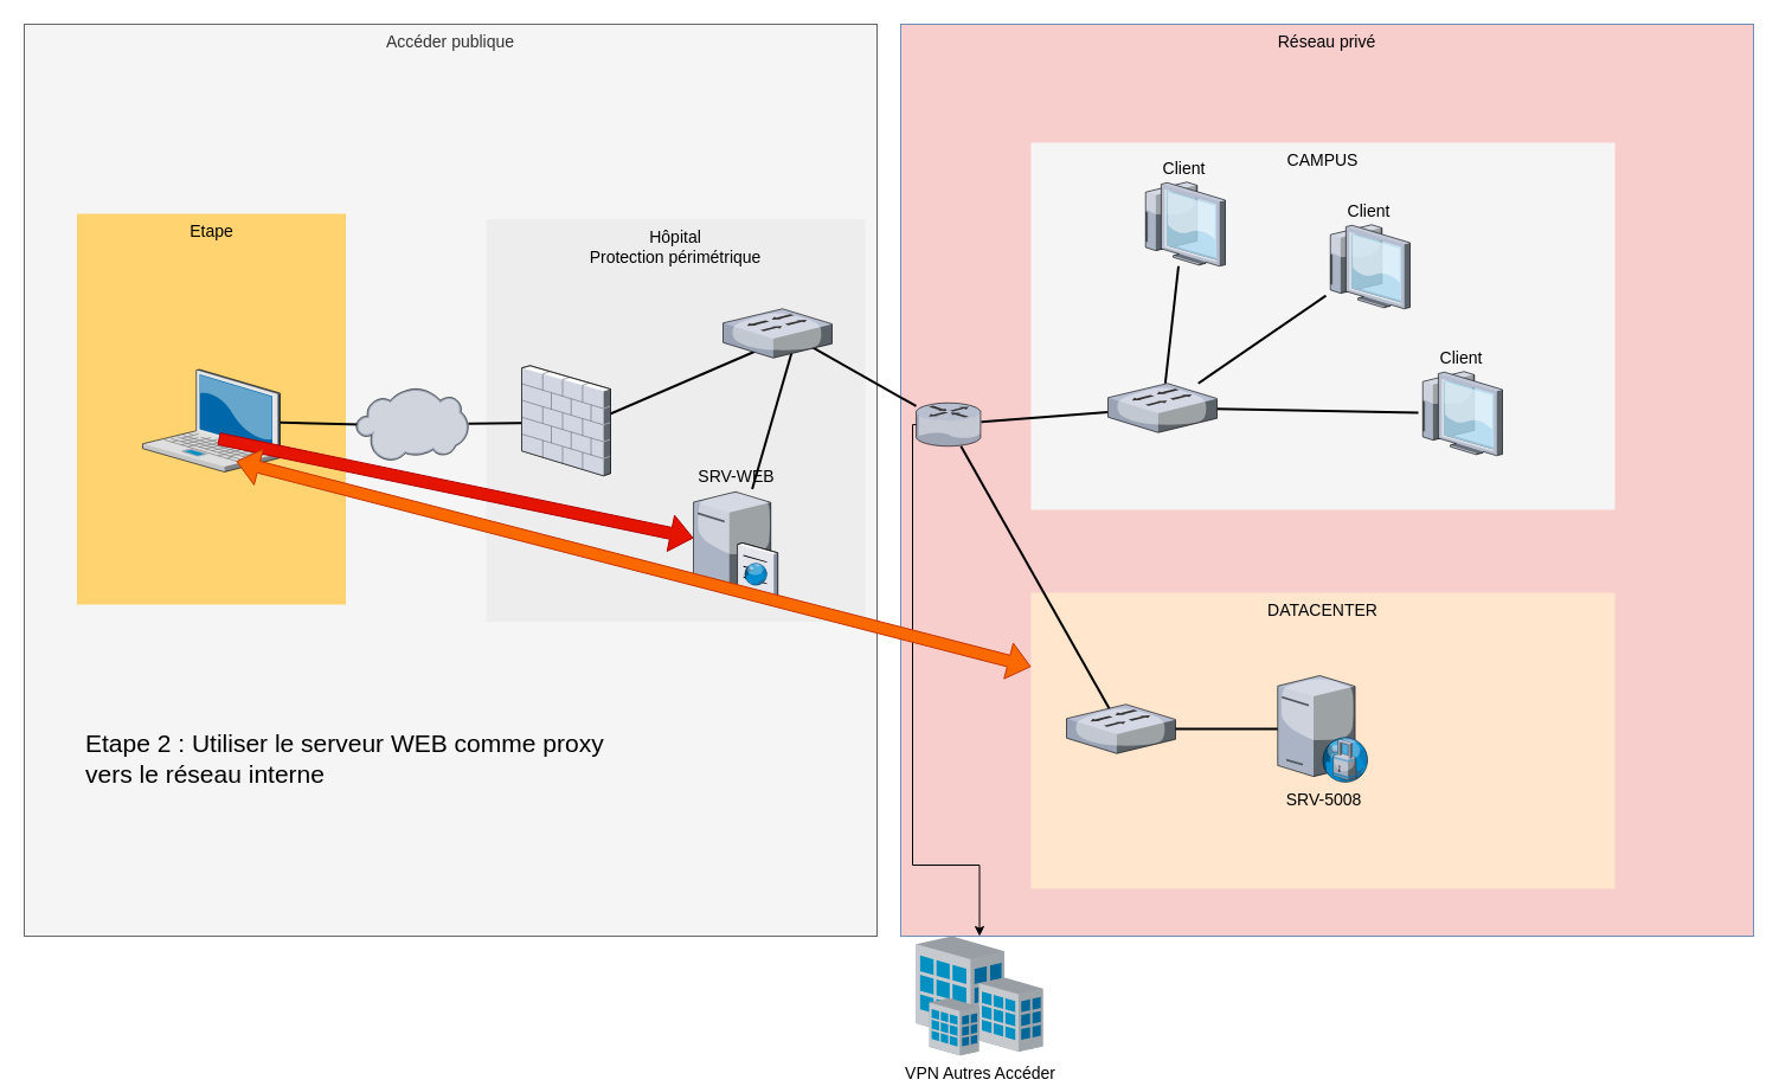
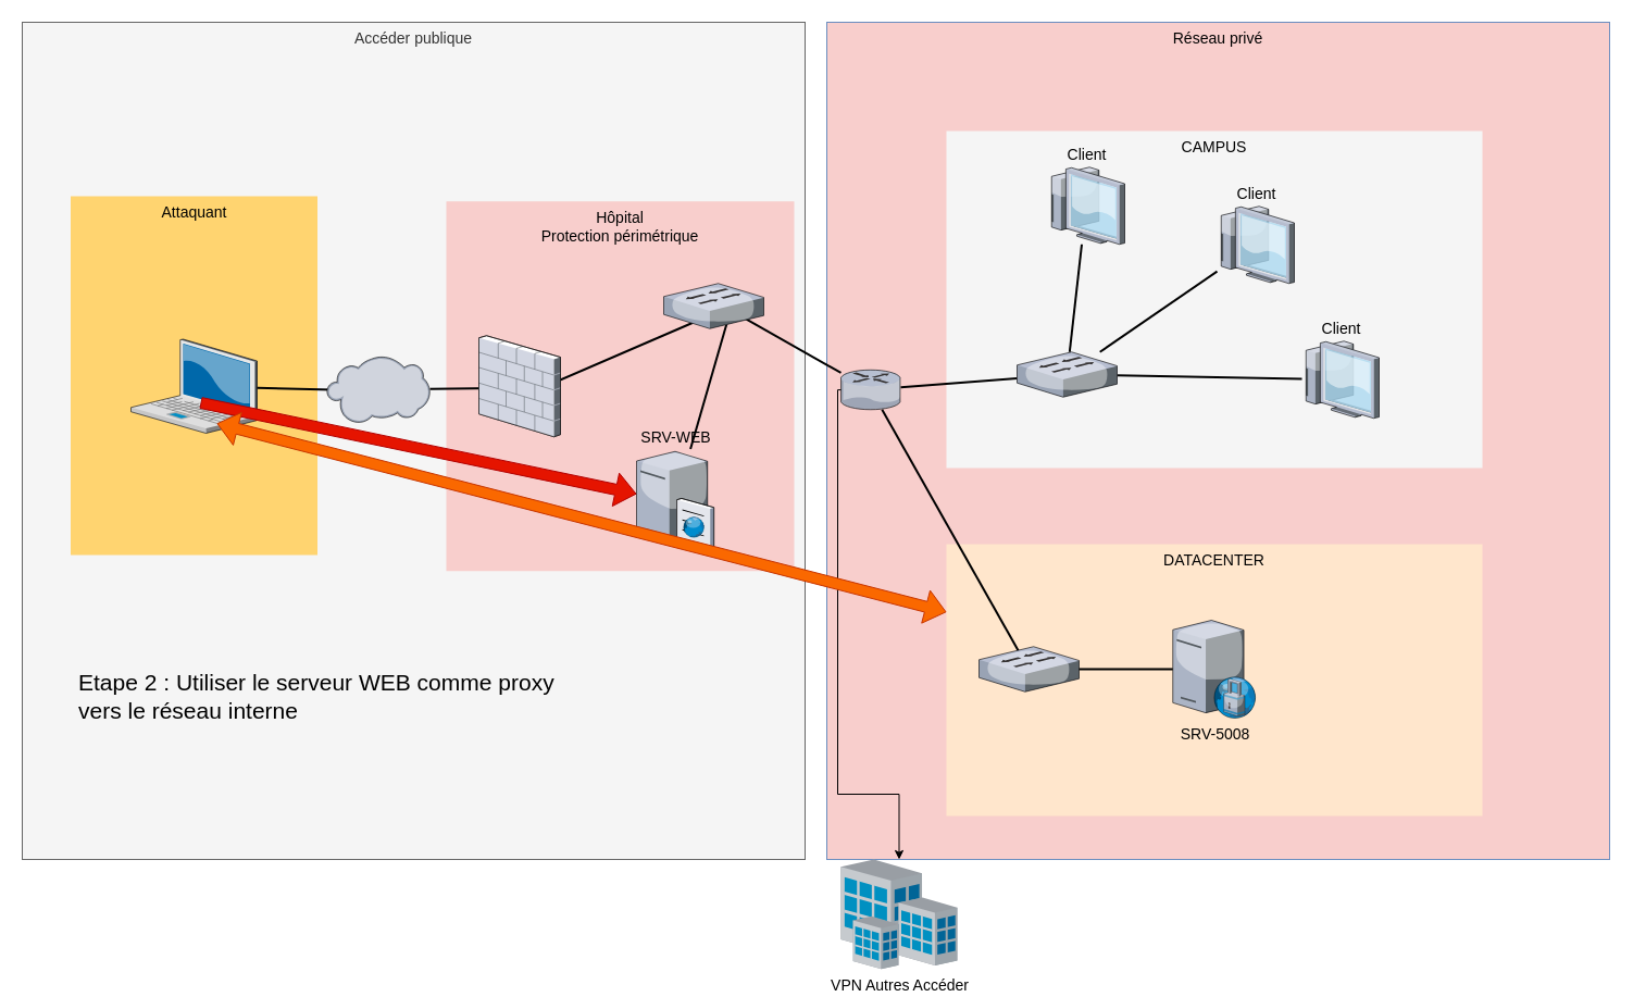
- <mxCell id="7" value="Etape" style="whiteSpace=wrap;html=1;fillColor=#FFD470;gradientColor=none;fontSize=14;strokeColor=none;verticalAlign=top;" parent="1" vertex="1"><mxGeometry x="64.5" y="180" width="227" height="330" as="geometry" /></mxCell>
+ <mxCell id="7" value="Attaquant" style="whiteSpace=wrap;html=1;fillColor=#FFD470;gradientColor=none;fontSize=14;strokeColor=none;verticalAlign=top;" parent="1" vertex="1"><mxGeometry x="64.5" y="180" width="227" height="330" as="geometry" /></mxCell>
- <mxCell id="6" value="Hôpital&lt;br&gt;Protection périmétrique" style="whiteSpace=wrap;html=1;fillColor=#EDEDED;fontSize=14;strokeColor=none;verticalAlign=top;" parent="1" vertex="1"><mxGeometry x="410" y="184.75" width="320" height="340" as="geometry" /></mxCell>
+ <mxCell id="6" value="Hôpital&lt;br&gt;Protection périmétrique" style="whiteSpace=wrap;html=1;fillColor=#f8cecc;fontSize=14;strokeColor=none;verticalAlign=top;" parent="1" vertex="1"><mxGeometry x="410" y="184.75" width="320" height="340" as="geometry" /></mxCell>
